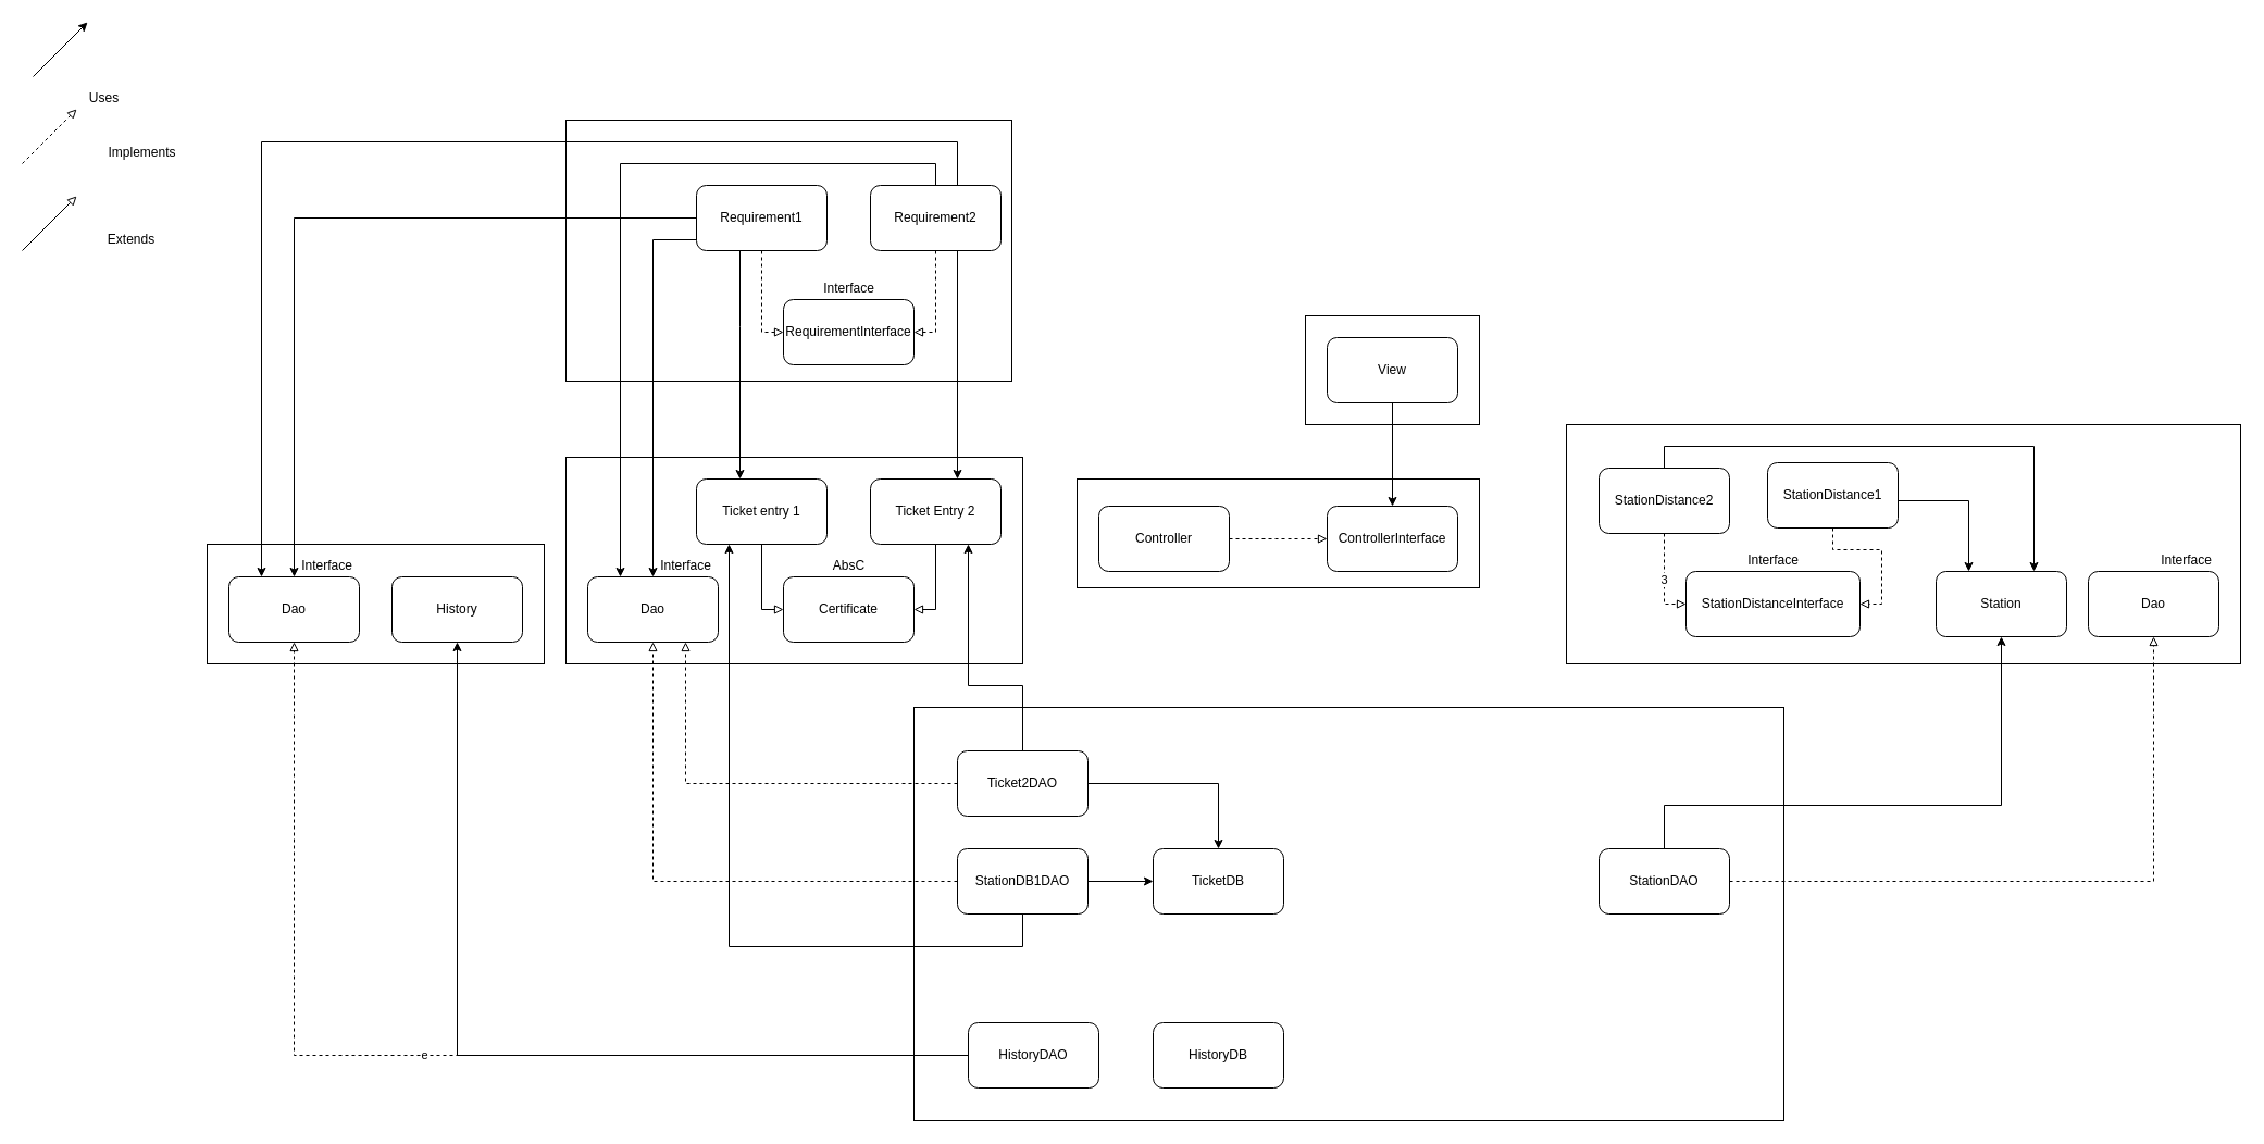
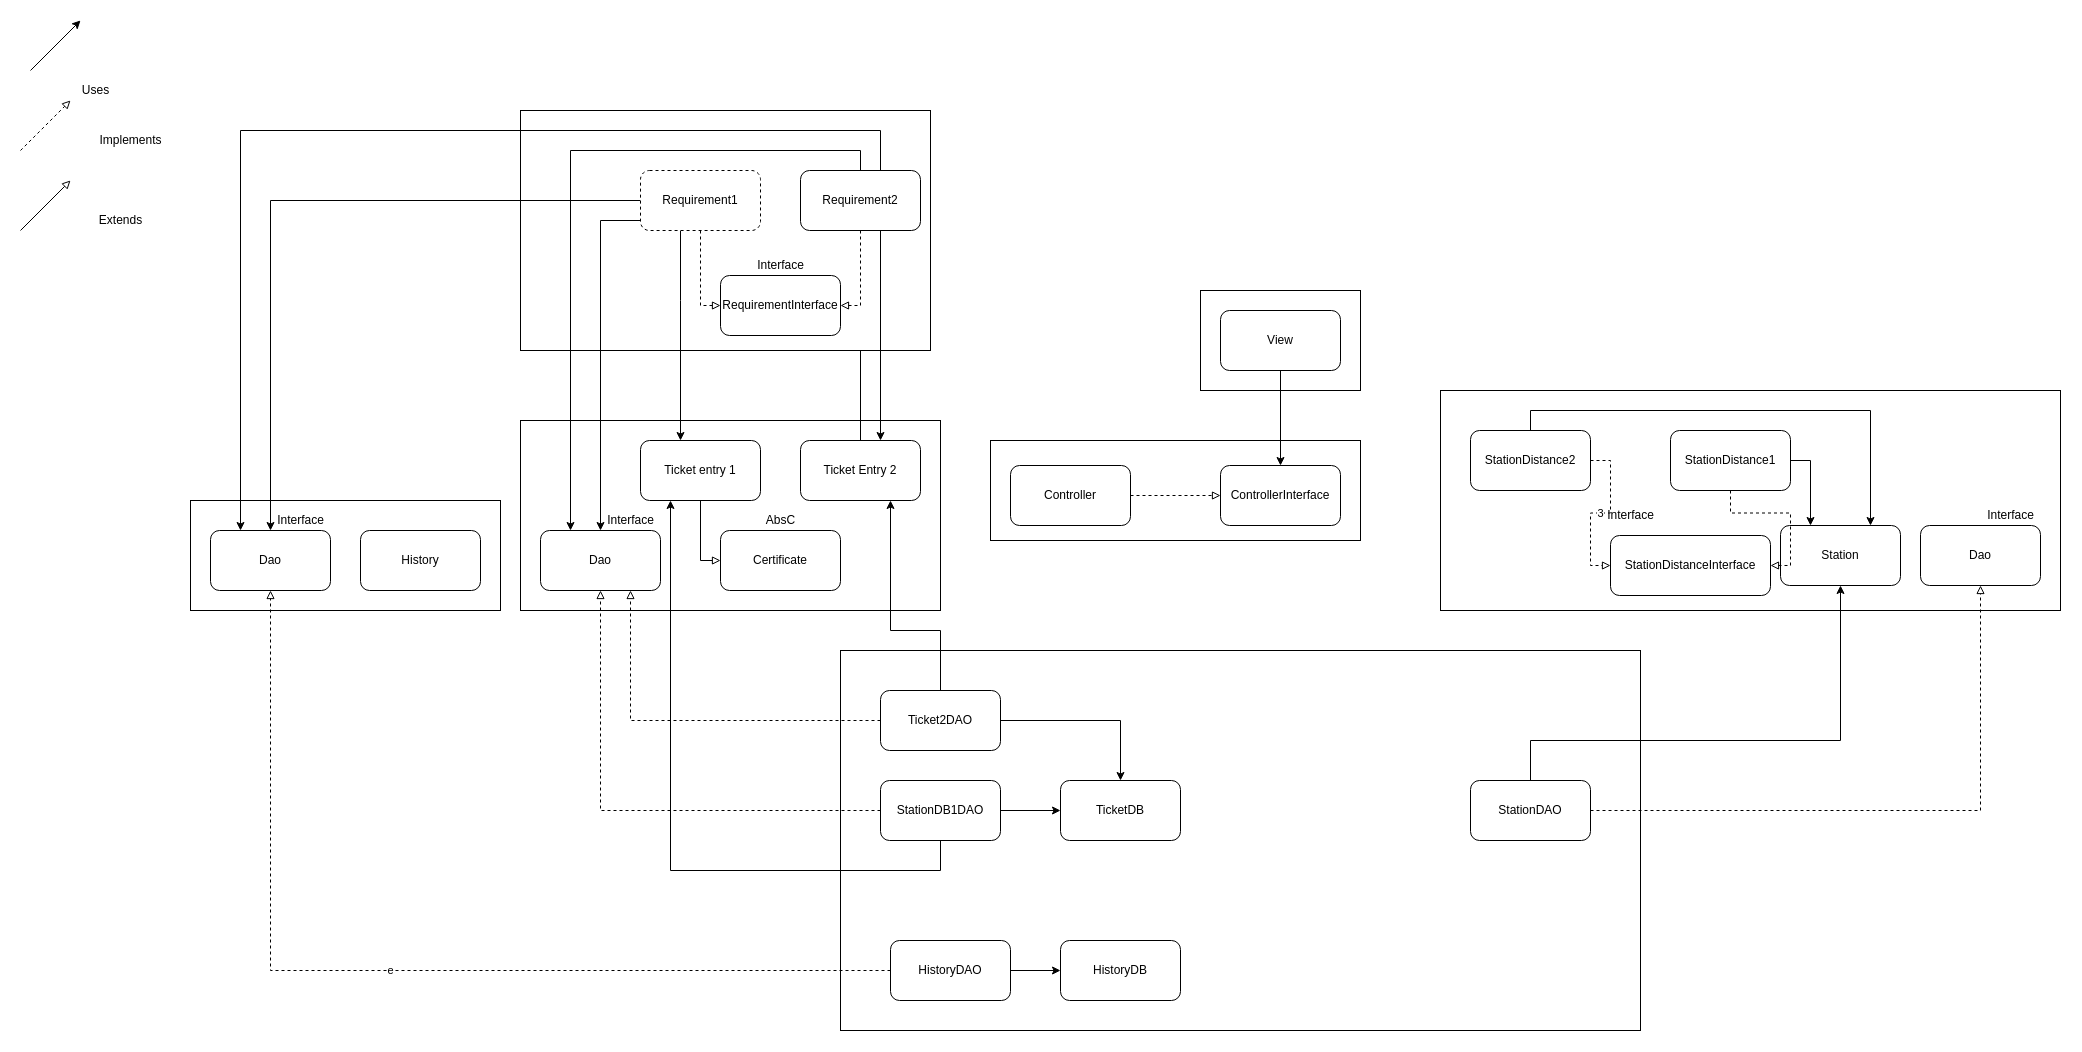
- <mxCell id="51" value="Requirement1" style="rounded=1;whiteSpace=wrap;html=1;" vertex="1" parent="1"><mxGeometry x="640" y="170" width="120" height="60" as="geometry" /></mxCell>
+ <mxCell id="51" value="Requirement1" style="rounded=1;whiteSpace=wrap;html=1;dashed=1;" vertex="1" parent="1"><mxGeometry x="640" y="170" width="120" height="60" as="geometry" /></mxCell>
- <mxCell id="60" value="StationDistance1" style="rounded=1;whiteSpace=wrap;html=1;" vertex="1" parent="1"><mxGeometry x="1625" y="425" width="120" height="60" as="geometry" /></mxCell>
+ <mxCell id="60" value="StationDistance1" style="rounded=1;whiteSpace=wrap;html=1;" vertex="1" parent="1"><mxGeometry x="1670" y="430" width="120" height="60" as="geometry" /></mxCell>
- <mxCell id="12" style="edgeStyle=orthogonalEdgeStyle;rounded=0;orthogonalLoop=1;jettySize=auto;html=1;entryX=1;entryY=0.5;entryDx=0;entryDy=0;endArrow=block;endFill=0;" edge="1" parent="1" source="13" target="9"><mxGeometry relative="1" as="geometry" /></mxCell>
+ <mxCell id="12" style="edgeStyle=orthogonalEdgeStyle;rounded=0;orthogonalLoop=1;jettySize=auto;html=1;endArrow=block;endFill=0;" edge="1" parent="1" source="13" target="46"><mxGeometry relative="1" as="geometry" /></mxCell>
- <mxCell id="40" value="StationDistanceInterface" style="rounded=1;whiteSpace=wrap;html=1;" vertex="1" parent="1"><mxGeometry x="1550" y="525" width="160" height="60" as="geometry" /></mxCell>
+ <mxCell id="40" value="StationDistanceInterface" style="rounded=1;whiteSpace=wrap;html=1;" vertex="1" parent="1"><mxGeometry x="1610" y="535" width="160" height="60" as="geometry" /></mxCell>
- <mxCell id="31" style="edgeStyle=orthogonalEdgeStyle;rounded=0;orthogonalLoop=1;jettySize=auto;html=1;endArrow=classic;endFill=1;" edge="1" parent="1" source="32" target="28"><mxGeometry relative="1" as="geometry" /></mxCell>
+ <mxCell id="31" style="edgeStyle=orthogonalEdgeStyle;rounded=0;orthogonalLoop=1;jettySize=auto;html=1;entryX=0;entryY=0.5;entryDx=0;entryDy=0;endArrow=classic;endFill=1;" edge="1" parent="1" source="32" target="33"><mxGeometry relative="1" as="geometry" /></mxCell>
